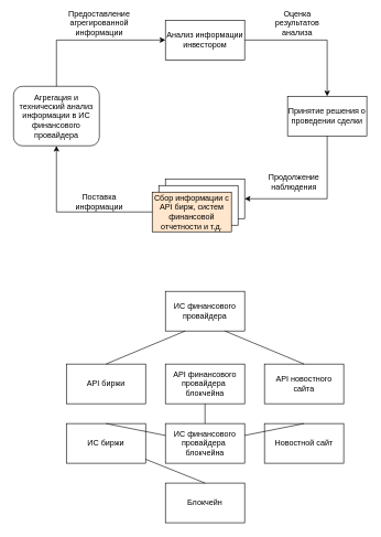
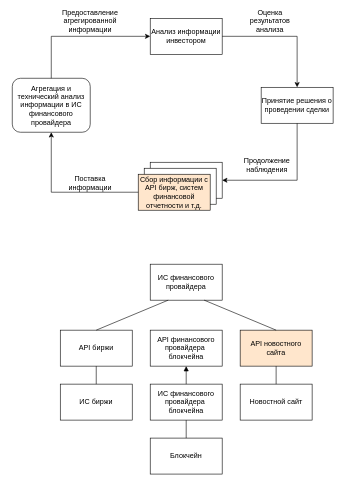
- <mxCell id="23" value="API новостного сайта" style="rounded=0;whiteSpace=wrap;html=1;" parent="1" vertex="1"><mxGeometry x="400" y="550" width="120" height="60" as="geometry" /></mxCell>
+ <mxCell id="23" value="API новостного сайта" style="rounded=0;whiteSpace=wrap;html=1;fillColor=#ffe6cc;" parent="1" vertex="1"><mxGeometry x="400" y="550" width="120" height="60" as="geometry" /></mxCell>
- <mxCell id="25" value="" style="endArrow=none;html=1;rounded=0;entryX=0.5;entryY=1;entryDx=0;entryDy=0;exitX=0.5;exitY=0;exitDx=0;exitDy=0;" parent="1" source="19" target="21" edge="1"><mxGeometry width="50" height="50" relative="1" as="geometry"><mxPoint x="320" y="560" as="sourcePoint" /><mxPoint x="320" y="510" as="targetPoint" /></mxGeometry></mxCell>
+ <mxCell id="25" value="" style="endArrow=block;html=1;rounded=0;entryX=0.5;entryY=1;entryDx=0;entryDy=0;exitX=0.5;exitY=0;exitDx=0;exitDy=0;" parent="1" source="19" target="21" edge="1"><mxGeometry width="50" height="50" relative="1" as="geometry"><mxPoint x="320" y="560" as="sourcePoint" /><mxPoint x="320" y="510" as="targetPoint" /></mxGeometry></mxCell>
- <mxCell id="29" value="" style="endArrow=none;html=1;rounded=0;exitX=0.5;exitY=0;exitDx=0;exitDy=0;" parent="1" source="18" target="19" edge="1"><mxGeometry width="50" height="50" relative="1" as="geometry"><mxPoint x="470" y="560" as="sourcePoint" /><mxPoint x="350" y="510" as="targetPoint" /></mxGeometry></mxCell>
+ <mxCell id="29" value="" style="endArrow=none;html=1;rounded=0;entryX=0.5;entryY=1;entryDx=0;entryDy=0;exitX=0.5;exitY=0;exitDx=0;exitDy=0;" parent="1" source="18" target="17" edge="1"><mxGeometry width="50" height="50" relative="1" as="geometry"><mxPoint x="470" y="560" as="sourcePoint" /><mxPoint x="350" y="510" as="targetPoint" /></mxGeometry></mxCell>
- <mxCell id="27" value="" style="endArrow=none;html=1;rounded=0;exitX=0.5;exitY=0;exitDx=0;exitDy=0;" parent="1" source="22" target="19" edge="1"><mxGeometry width="50" height="50" relative="1" as="geometry"><mxPoint x="320" y="740" as="sourcePoint" /><mxPoint x="320" y="710" as="targetPoint" /></mxGeometry></mxCell>
+ <mxCell id="27" value="" style="endArrow=none;html=1;rounded=0;entryX=0.5;entryY=1;entryDx=0;entryDy=0;exitX=0.5;exitY=0;exitDx=0;exitDy=0;" parent="1" source="22" target="23" edge="1"><mxGeometry width="50" height="50" relative="1" as="geometry"><mxPoint x="320" y="740" as="sourcePoint" /><mxPoint x="320" y="710" as="targetPoint" /></mxGeometry></mxCell>
- <mxCell id="26" value="" style="endArrow=none;html=1;rounded=0;exitX=0.5;exitY=0;exitDx=0;exitDy=0;" parent="1" source="20" target="18" edge="1"><mxGeometry width="50" height="50" relative="1" as="geometry"><mxPoint x="320" y="650" as="sourcePoint" /><mxPoint x="320" y="620" as="targetPoint" /></mxGeometry></mxCell>
+ <mxCell id="26" value="" style="endArrow=none;html=1;rounded=0;entryX=0.5;entryY=1;entryDx=0;entryDy=0;exitX=0.5;exitY=0;exitDx=0;exitDy=0;" parent="1" source="20" target="19" edge="1"><mxGeometry width="50" height="50" relative="1" as="geometry"><mxPoint x="320" y="650" as="sourcePoint" /><mxPoint x="320" y="620" as="targetPoint" /></mxGeometry></mxCell>
